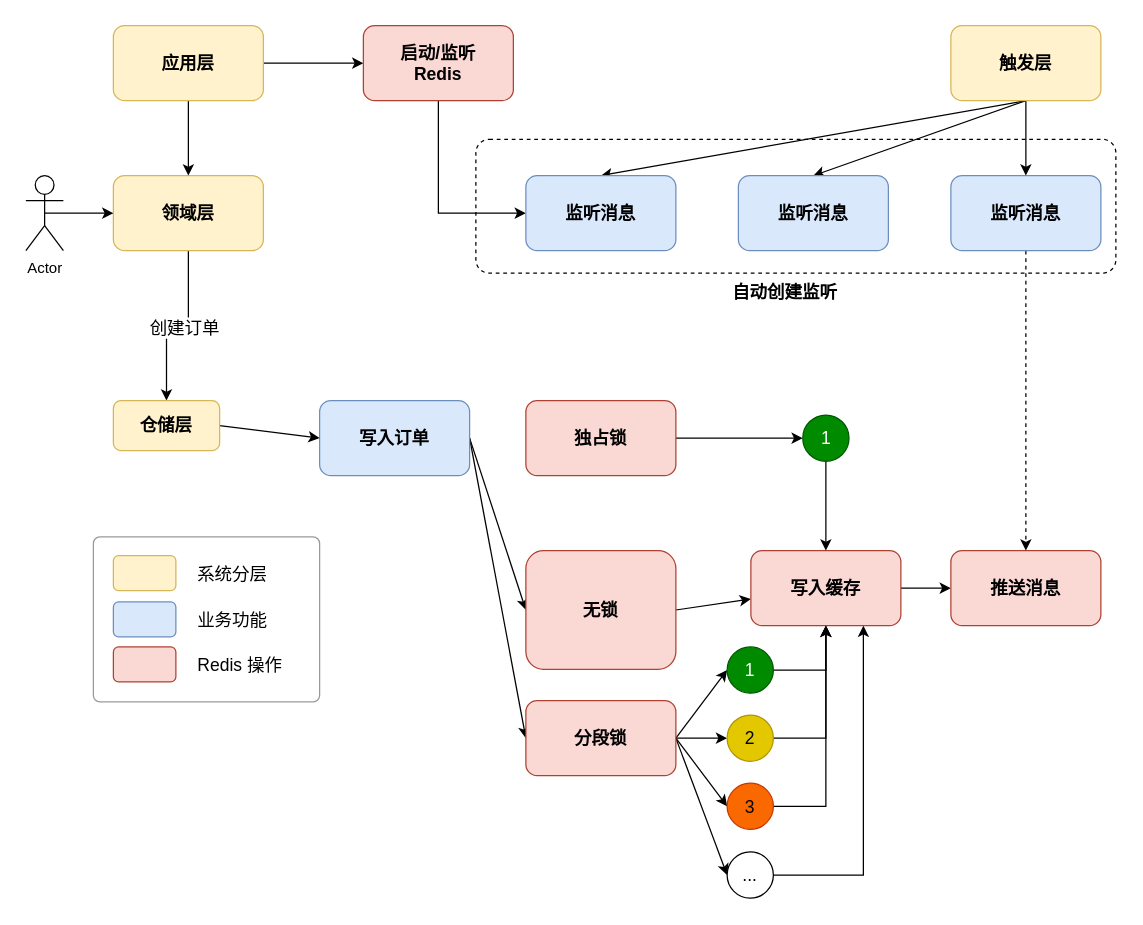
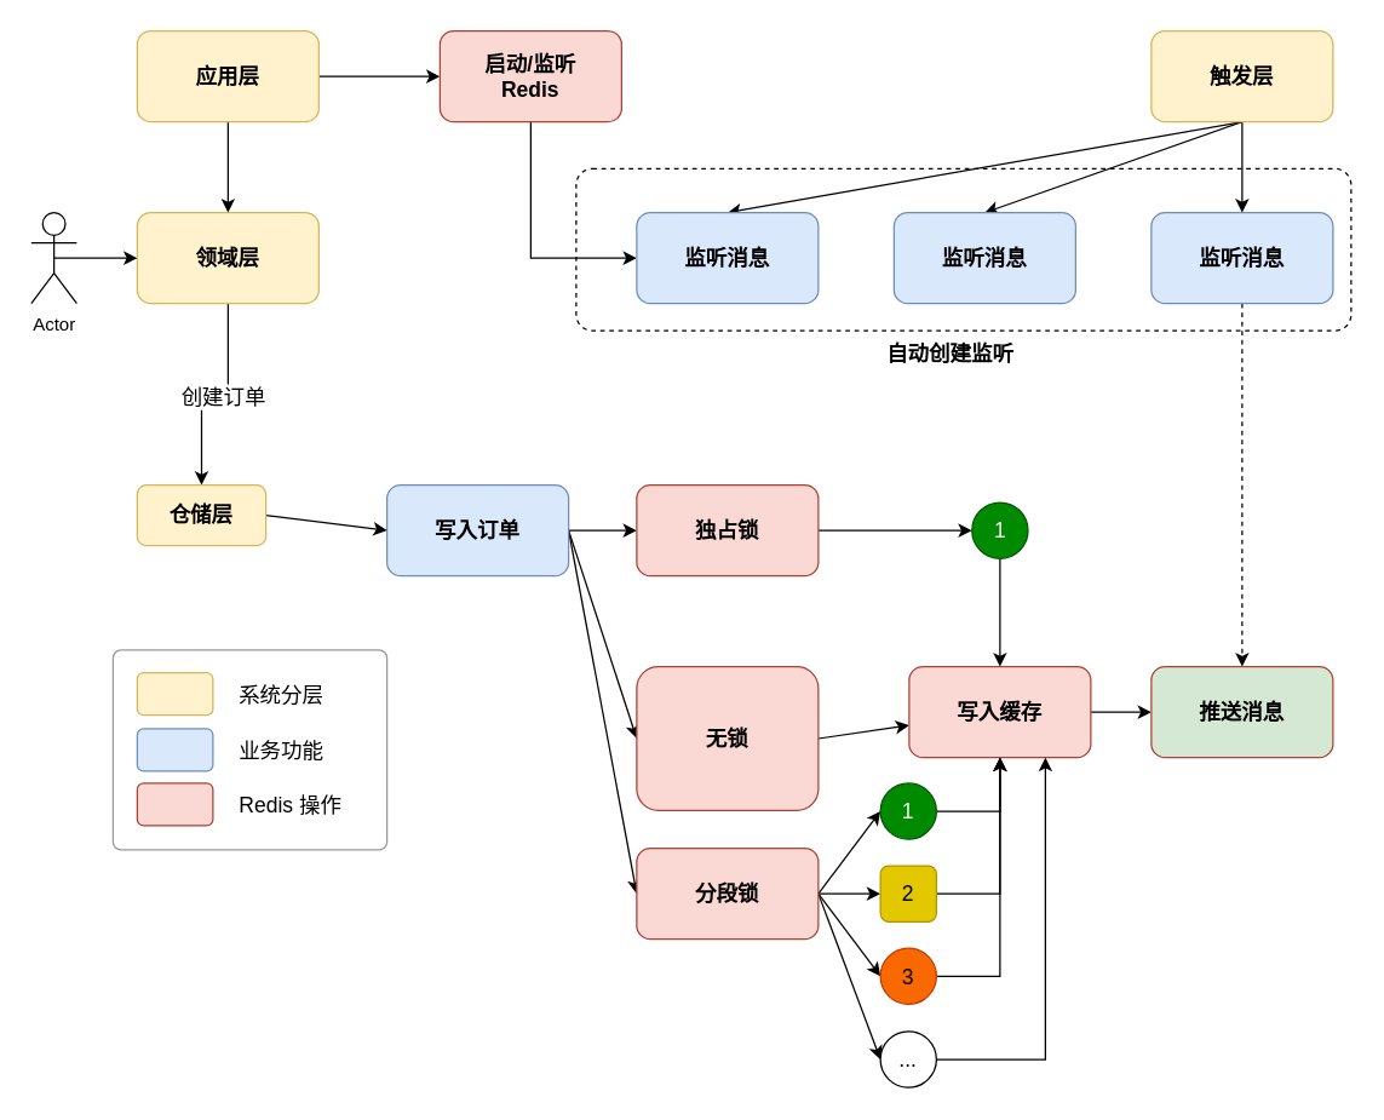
+ <mxCell id="8" style="edgeStyle=orthogonalEdgeStyle;rounded=0;orthogonalLoop=1;jettySize=auto;html=1;exitX=1;exitY=0.5;exitDx=0;exitDy=0;fontSize=14;" parent="1" source="11" target="13" edge="1"><mxGeometry relative="1" as="geometry" /></mxCell>
- <mxCell id="23" value="&lt;span style=&quot;font-size: 14px;&quot;&gt;&lt;b&gt;推送消息&lt;/b&gt;&lt;/span&gt;" style="rounded=1;whiteSpace=wrap;html=1;fillColor=#fad9d5;strokeColor=#ae4132;" parent="1" vertex="1"><mxGeometry x="760" y="440" width="120" height="60" as="geometry" /></mxCell>
+ <mxCell id="23" value="&lt;span style=&quot;font-size: 14px;&quot;&gt;&lt;b&gt;推送消息&lt;/b&gt;&lt;/span&gt;" style="rounded=1;whiteSpace=wrap;html=1;fillColor=#d5e8d4;strokeColor=#ae4132;" parent="1" vertex="1"><mxGeometry x="760" y="440" width="120" height="60" as="geometry" /></mxCell>
- <mxCell id="44" value="2" style="ellipse;whiteSpace=wrap;html=1;aspect=fixed;labelBackgroundColor=none;fontSize=14;fillColor=#e3c800;fontColor=#000000;strokeColor=#B09500;" parent="1" vertex="1"><mxGeometry x="581" y="571.5" width="37" height="37" as="geometry" /></mxCell>
+ <mxCell id="44" value="2" style="whiteSpace=wrap;html=1;aspect=fixed;labelBackgroundColor=none;fontSize=14;fillColor=#e3c800;fontColor=#000000;strokeColor=#B09500;rounded=1;" parent="1" vertex="1"><mxGeometry x="581" y="571.5" width="37" height="37" as="geometry" /></mxCell>
